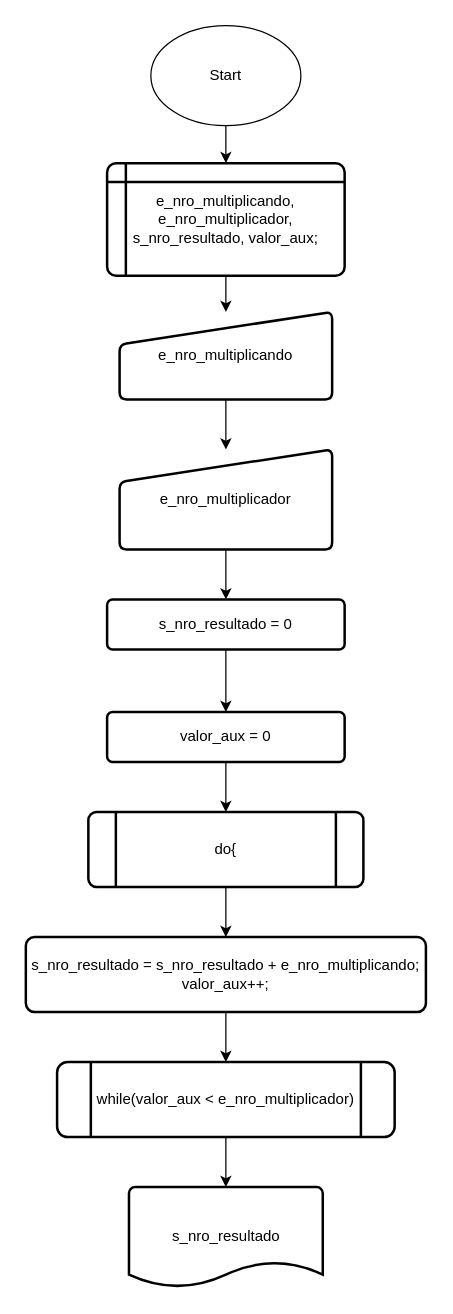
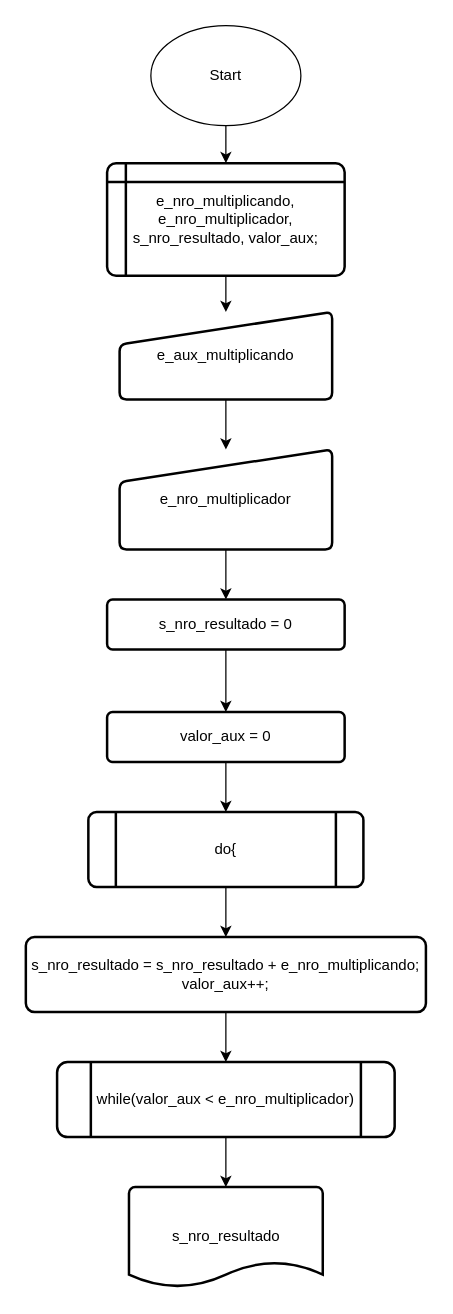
- <mxCell id="7" value="&lt;span&gt;e_nro_multiplicando&lt;/span&gt;" style="html=1;strokeWidth=2;shape=manualInput;whiteSpace=wrap;rounded=1;size=26;arcSize=11;" vertex="1" parent="1"><mxGeometry x="95" y="249" width="170" height="70" as="geometry" /></mxCell>
+ <mxCell id="7" value="&lt;span&gt;e_aux_multiplicando&lt;/span&gt;" style="html=1;strokeWidth=2;shape=manualInput;whiteSpace=wrap;rounded=1;size=26;arcSize=11;" vertex="1" parent="1"><mxGeometry x="95" y="249" width="170" height="70" as="geometry" /></mxCell>
